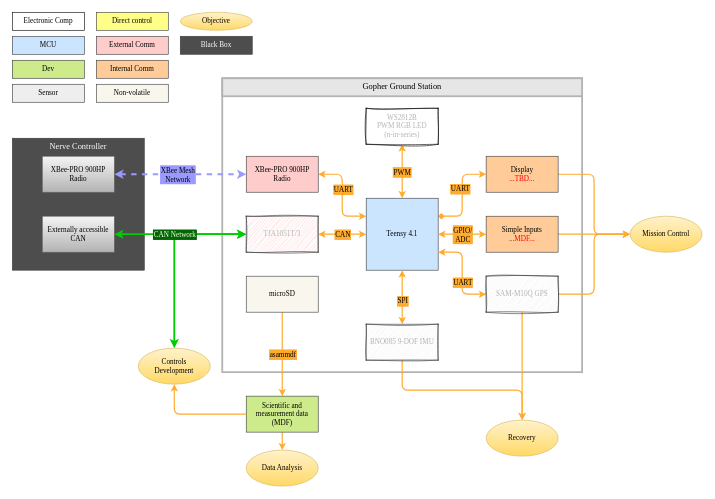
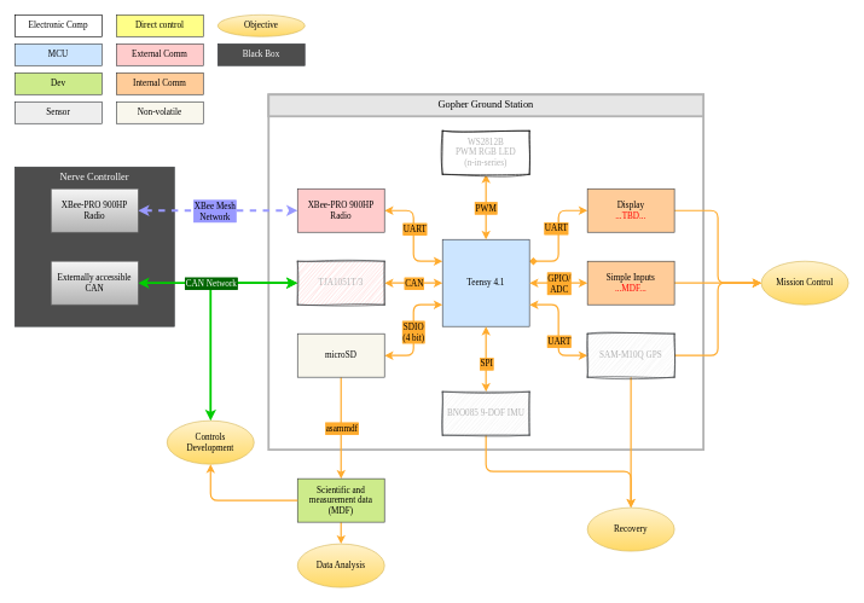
+ <mxCell id="28" style="edgeStyle=orthogonalEdgeStyle;rounded=1;orthogonalLoop=1;jettySize=auto;html=1;strokeWidth=2;strokeColor=#FFAB2E;curved=0;exitX=1;exitY=0.5;exitDx=0;exitDy=0;entryX=0;entryY=0.75;entryDx=0;entryDy=0;startArrow=classic;startFill=1;" parent="1" source="51" target="27" edge="1"><mxGeometry relative="1" as="geometry"><mxPoint x="540" y="340" as="sourcePoint" /><mxPoint x="620" y="370" as="targetPoint" /></mxGeometry></mxCell>
+ <mxCell id="29" value="&lt;div&gt;SDIO&lt;/div&gt;&lt;div&gt;(4 bit)&lt;/div&gt;" style="edgeLabel;html=1;align=center;verticalAlign=middle;resizable=0;points=[];fontSize=12;fontFamily=JetBrains Mono;fontSource=https%3A%2F%2Ffonts.googleapis.com%2Fcss%3Ffamily%3DJetBrains%2BMono;labelBorderColor=#FFAB2E;labelBackgroundColor=#FFAB2E;" parent="28" vertex="1" connectable="0"><mxGeometry x="-0.133" y="1" relative="1" as="geometry"><mxPoint y="-8" as="offset" /></mxGeometry></mxCell>
